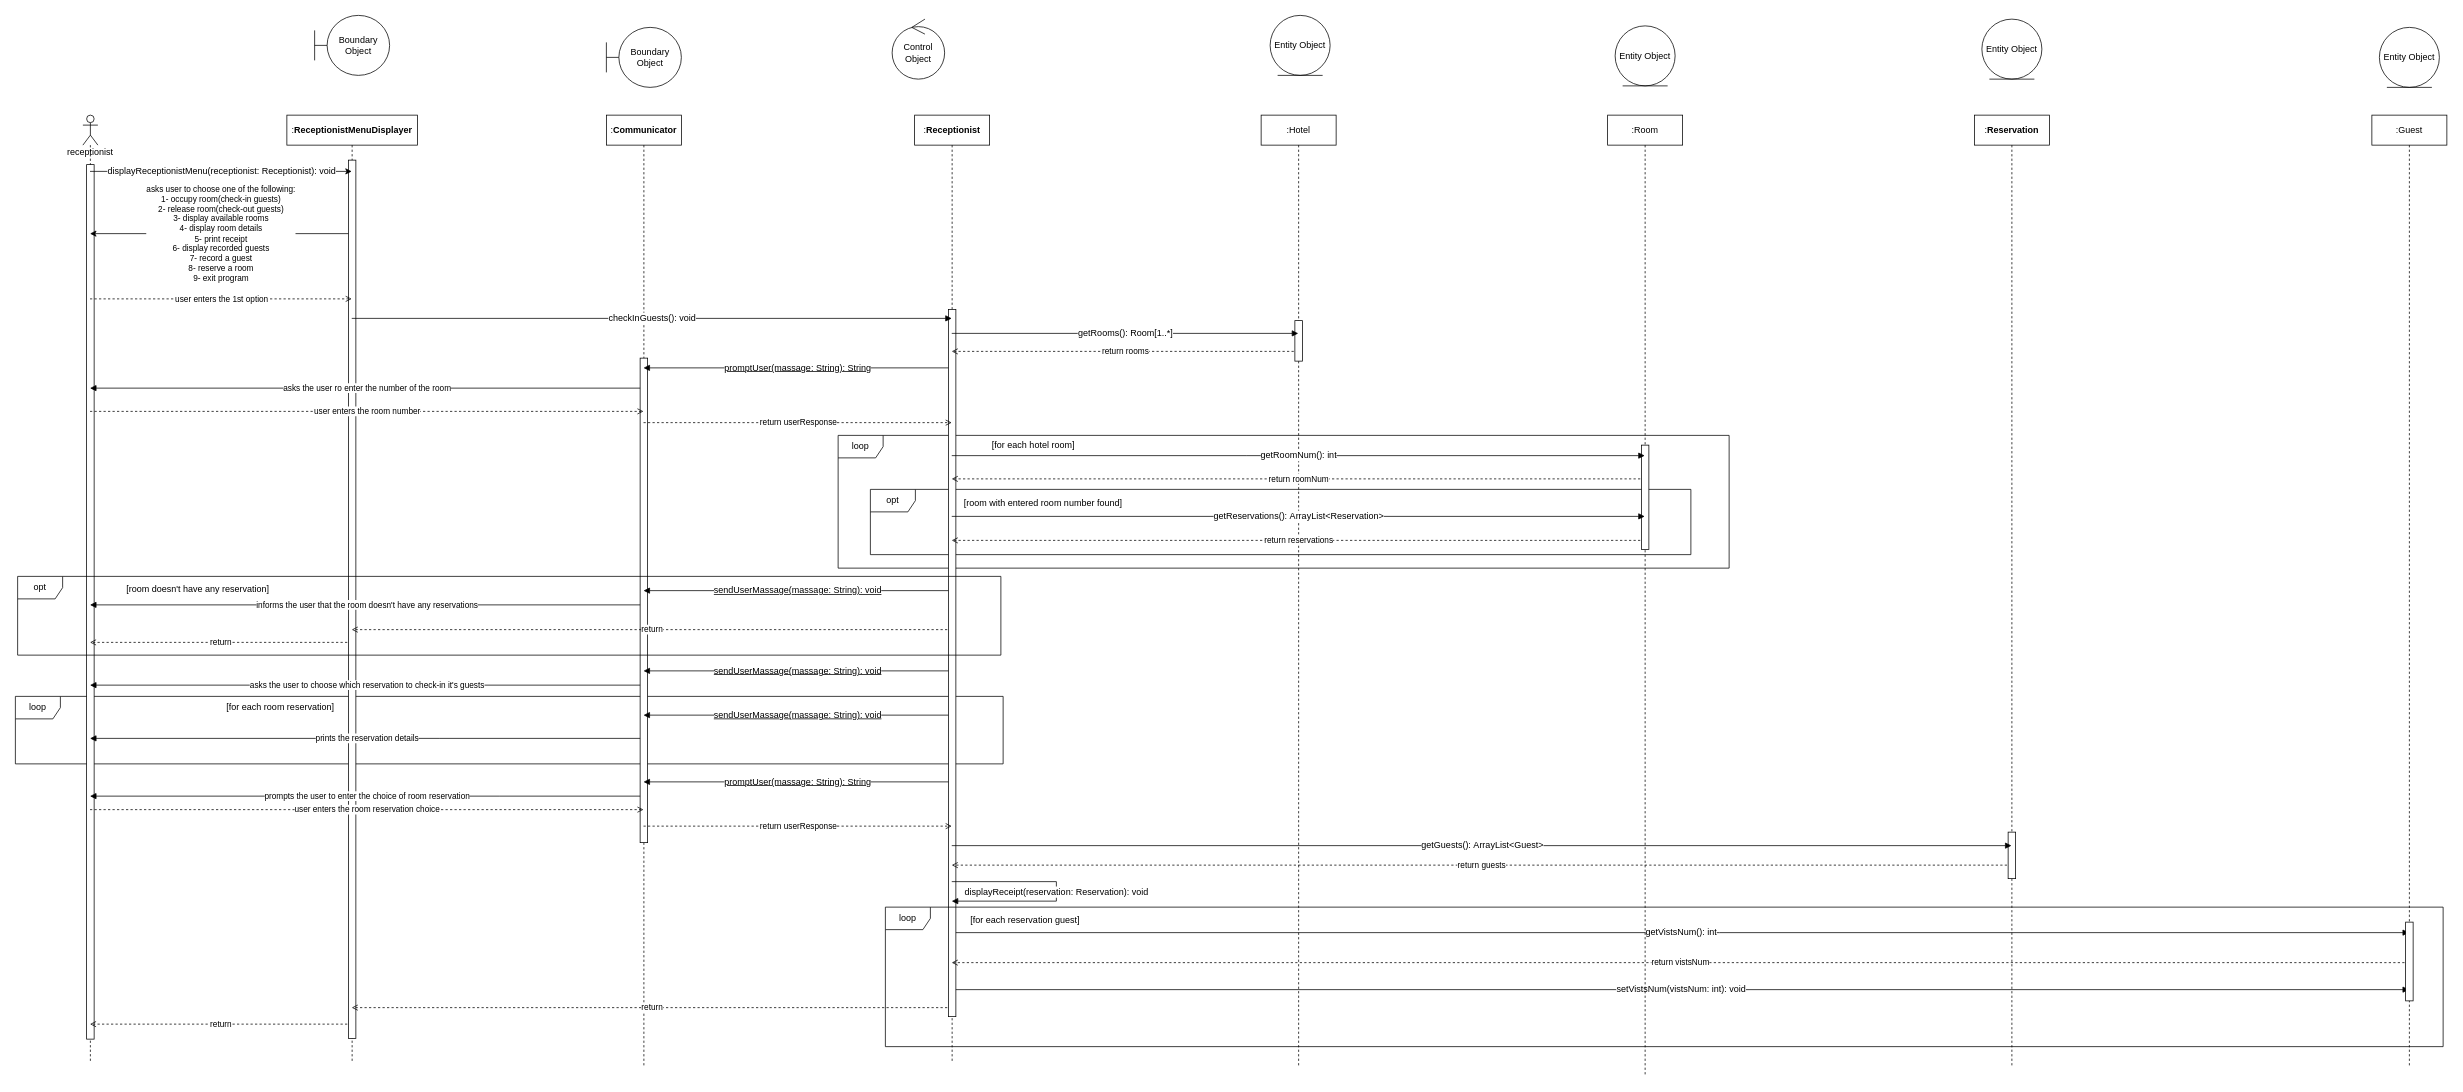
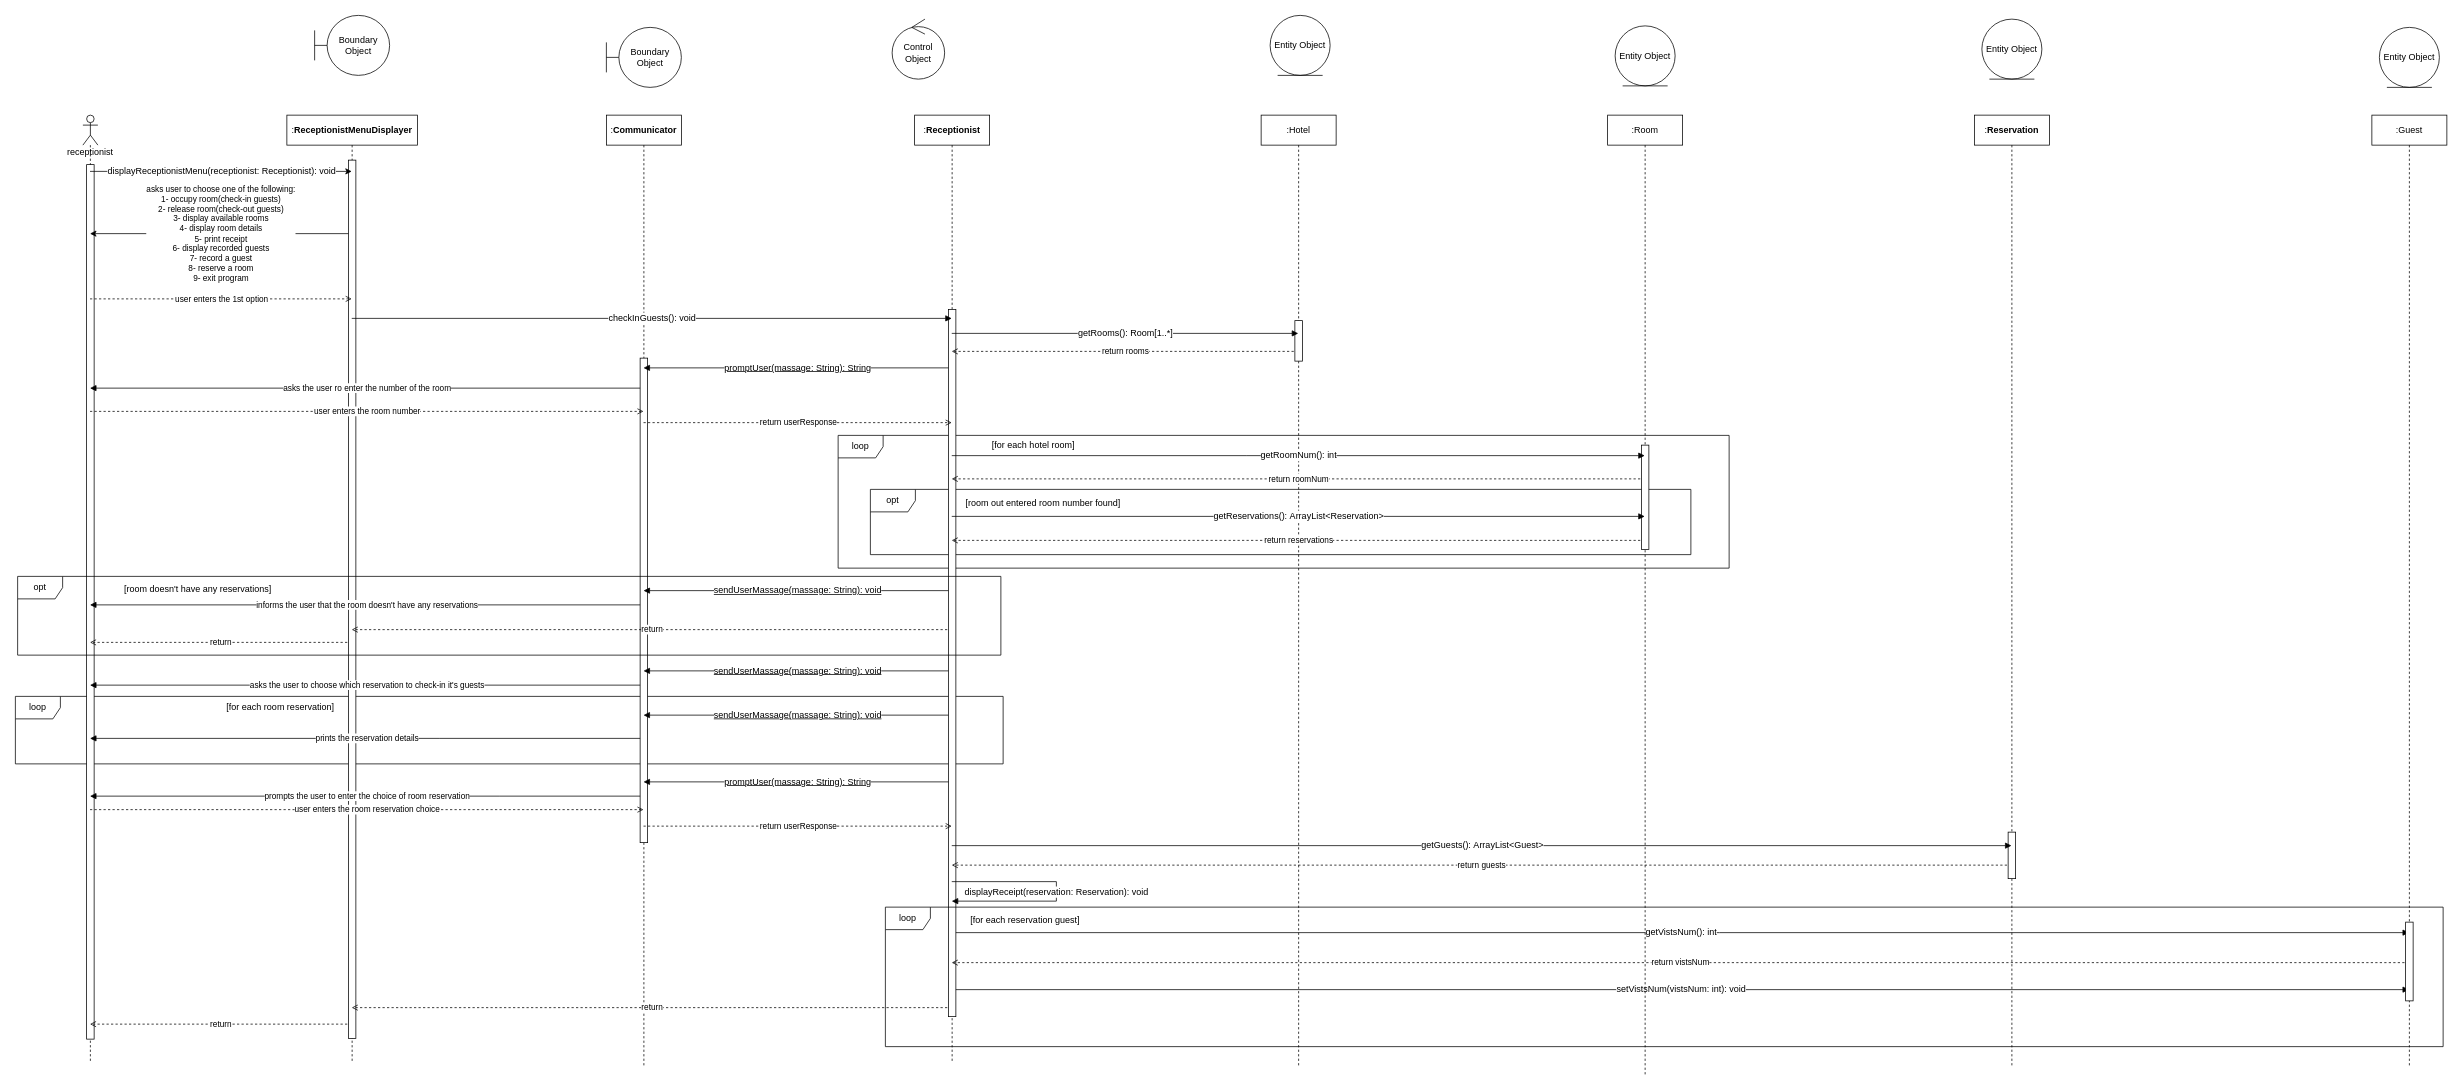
- <mxCell id="46" value="[room with entered room number found]" style="text;html=1;align=center;verticalAlign=middle;resizable=0;points=[];autosize=1;strokeColor=none;fillColor=none;" parent="1" vertex="1"><mxGeometry x="1275" y="657" width="229" height="26" as="geometry" /></mxCell>
+ <mxCell id="46" value="[room out entered room number found]" style="text;html=1;align=center;verticalAlign=middle;resizable=0;points=[];autosize=1;strokeColor=none;fillColor=none;" parent="1" vertex="1"><mxGeometry x="1275" y="657" width="229" height="26" as="geometry" /></mxCell>
- <mxCell id="49" value="[room doesn't have any reservation]" style="text;html=1;align=center;verticalAlign=middle;resizable=0;points=[];autosize=1;strokeColor=none;fillColor=none;" parent="47" vertex="1"><mxGeometry x="133" y="4" width="214" height="26" as="geometry" /></mxCell>
+ <mxCell id="49" value="[room doesn't have any reservations]" style="text;html=1;align=center;verticalAlign=middle;resizable=0;points=[];autosize=1;strokeColor=none;fillColor=none;" parent="47" vertex="1"><mxGeometry x="133" y="4" width="214" height="26" as="geometry" /></mxCell>
